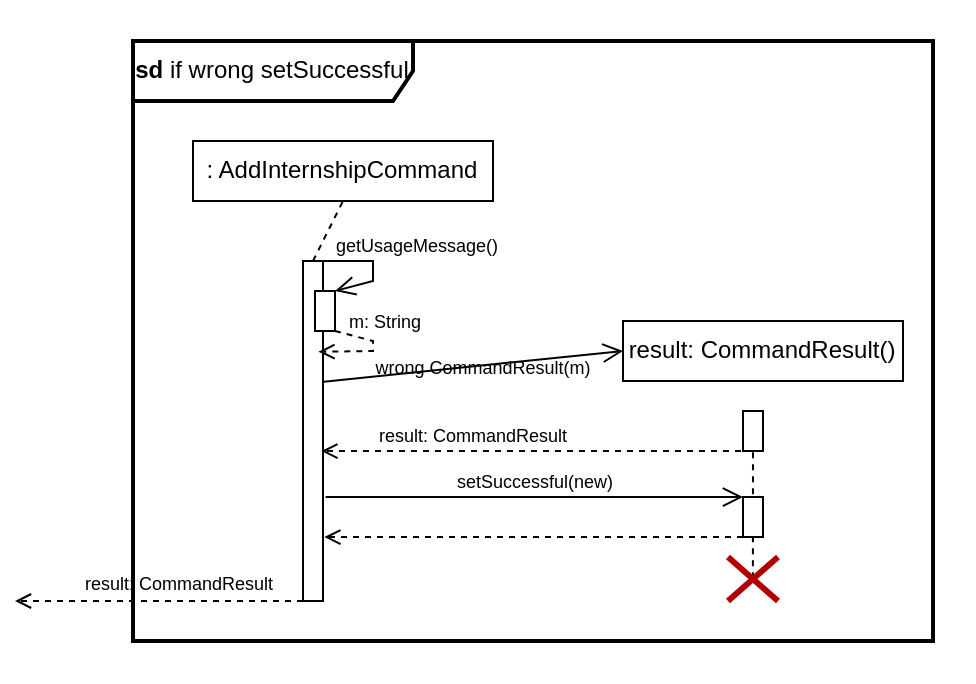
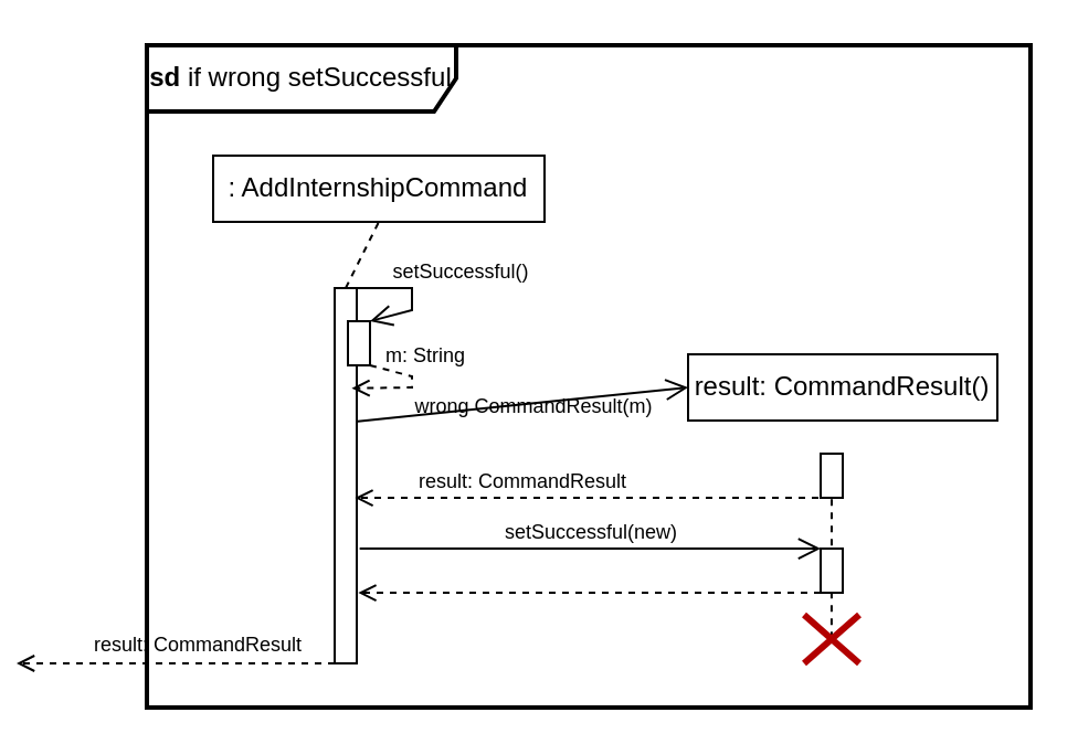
- <mxCell id="7" value="&lt;font style=&quot;font-size: 9px;&quot;&gt;getUsageMessage()&lt;/font&gt;" style="text;html=1;align=center;verticalAlign=middle;resizable=0;points=[];autosize=1;strokeColor=none;fillColor=none;" vertex="1" parent="2"><mxGeometry x="92" y="87" width="100" height="30" as="geometry" /></mxCell>
+ <mxCell id="7" value="&lt;font style=&quot;font-size: 9px;&quot;&gt;setSuccessful()&lt;/font&gt;" style="text;html=1;align=center;verticalAlign=middle;resizable=0;points=[];autosize=1;strokeColor=none;fillColor=none;" vertex="1" parent="2"><mxGeometry x="92" y="87" width="100" height="30" as="geometry" /></mxCell>
